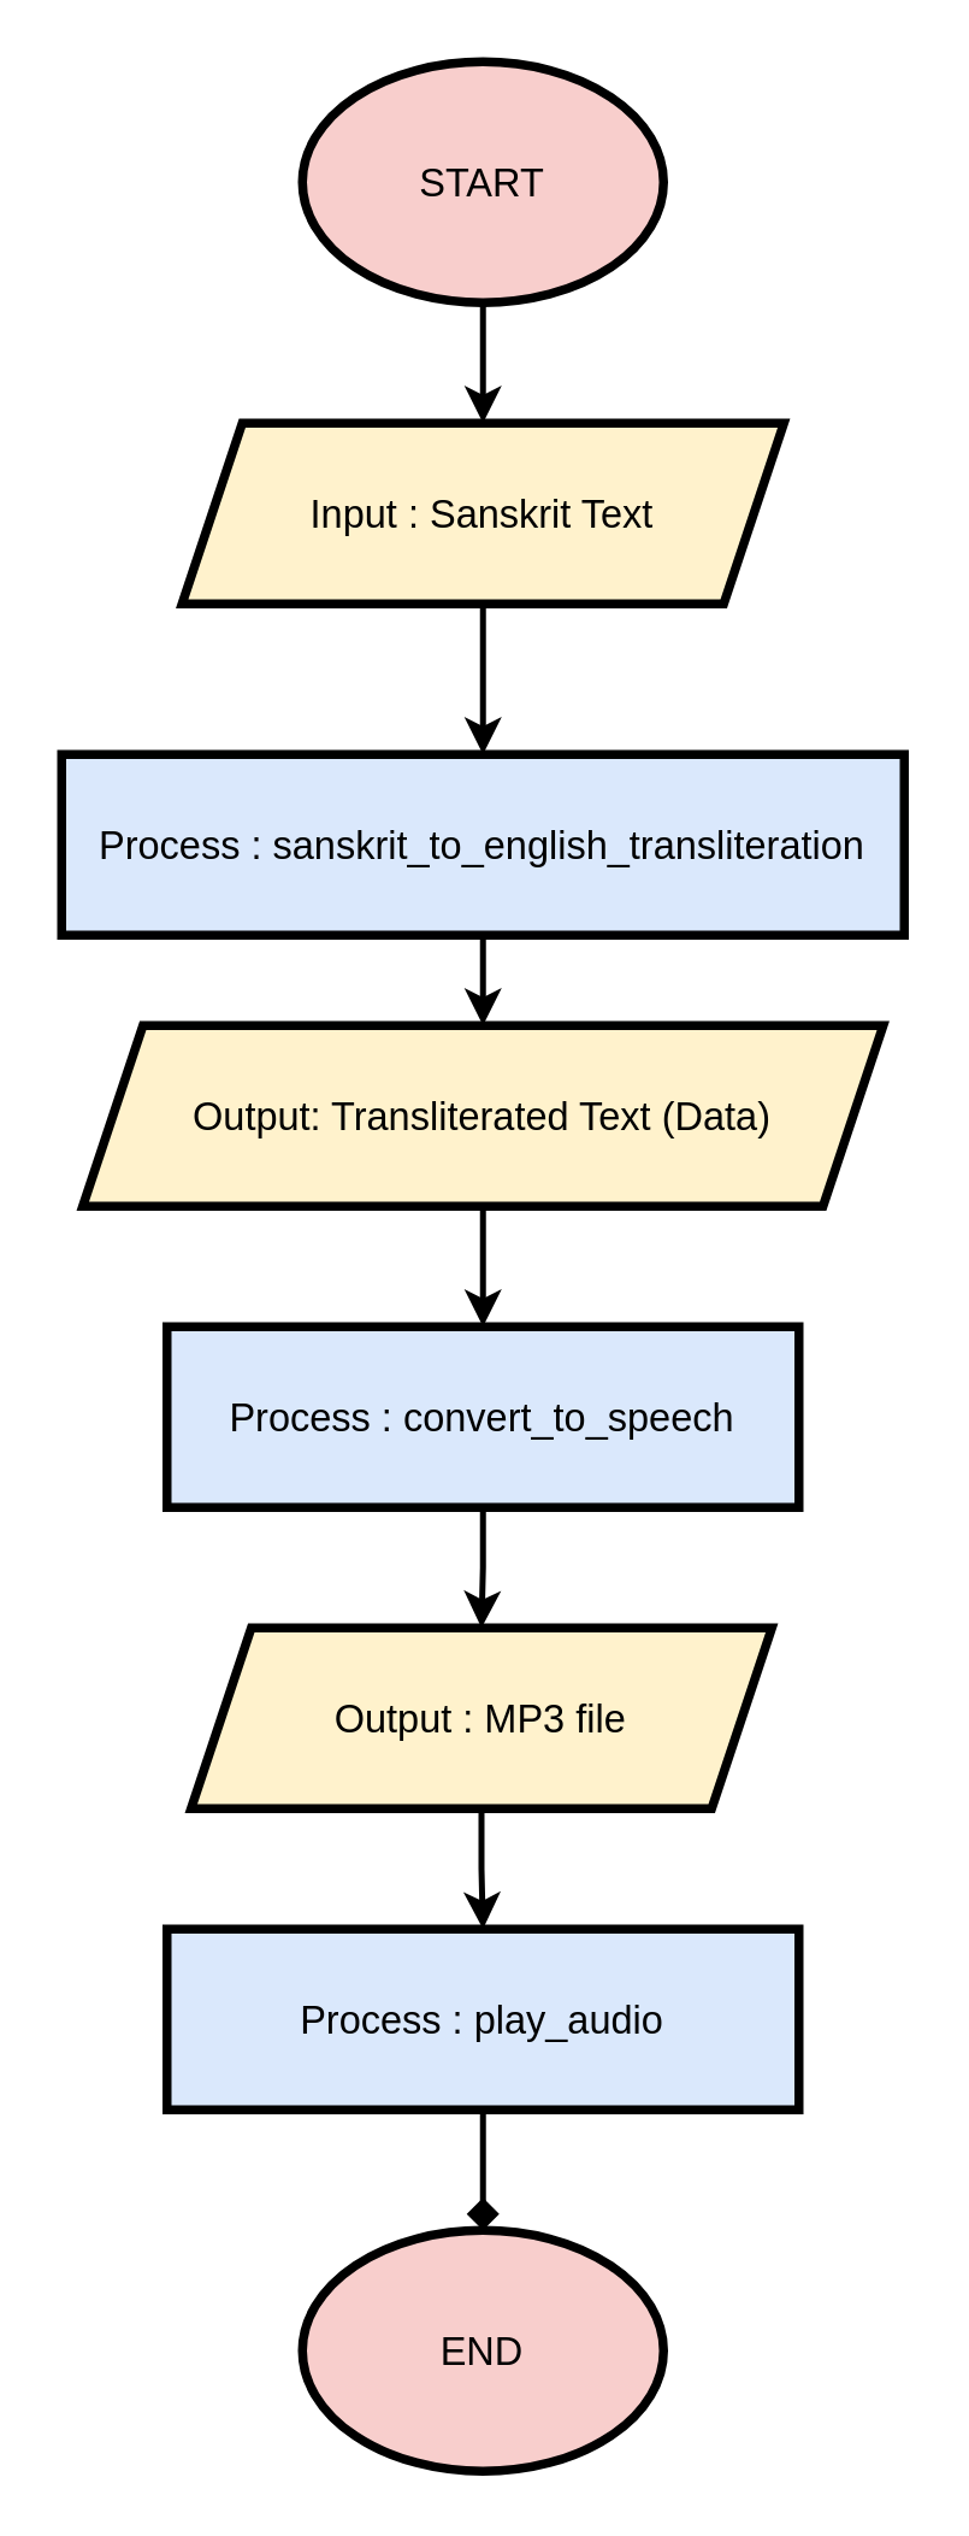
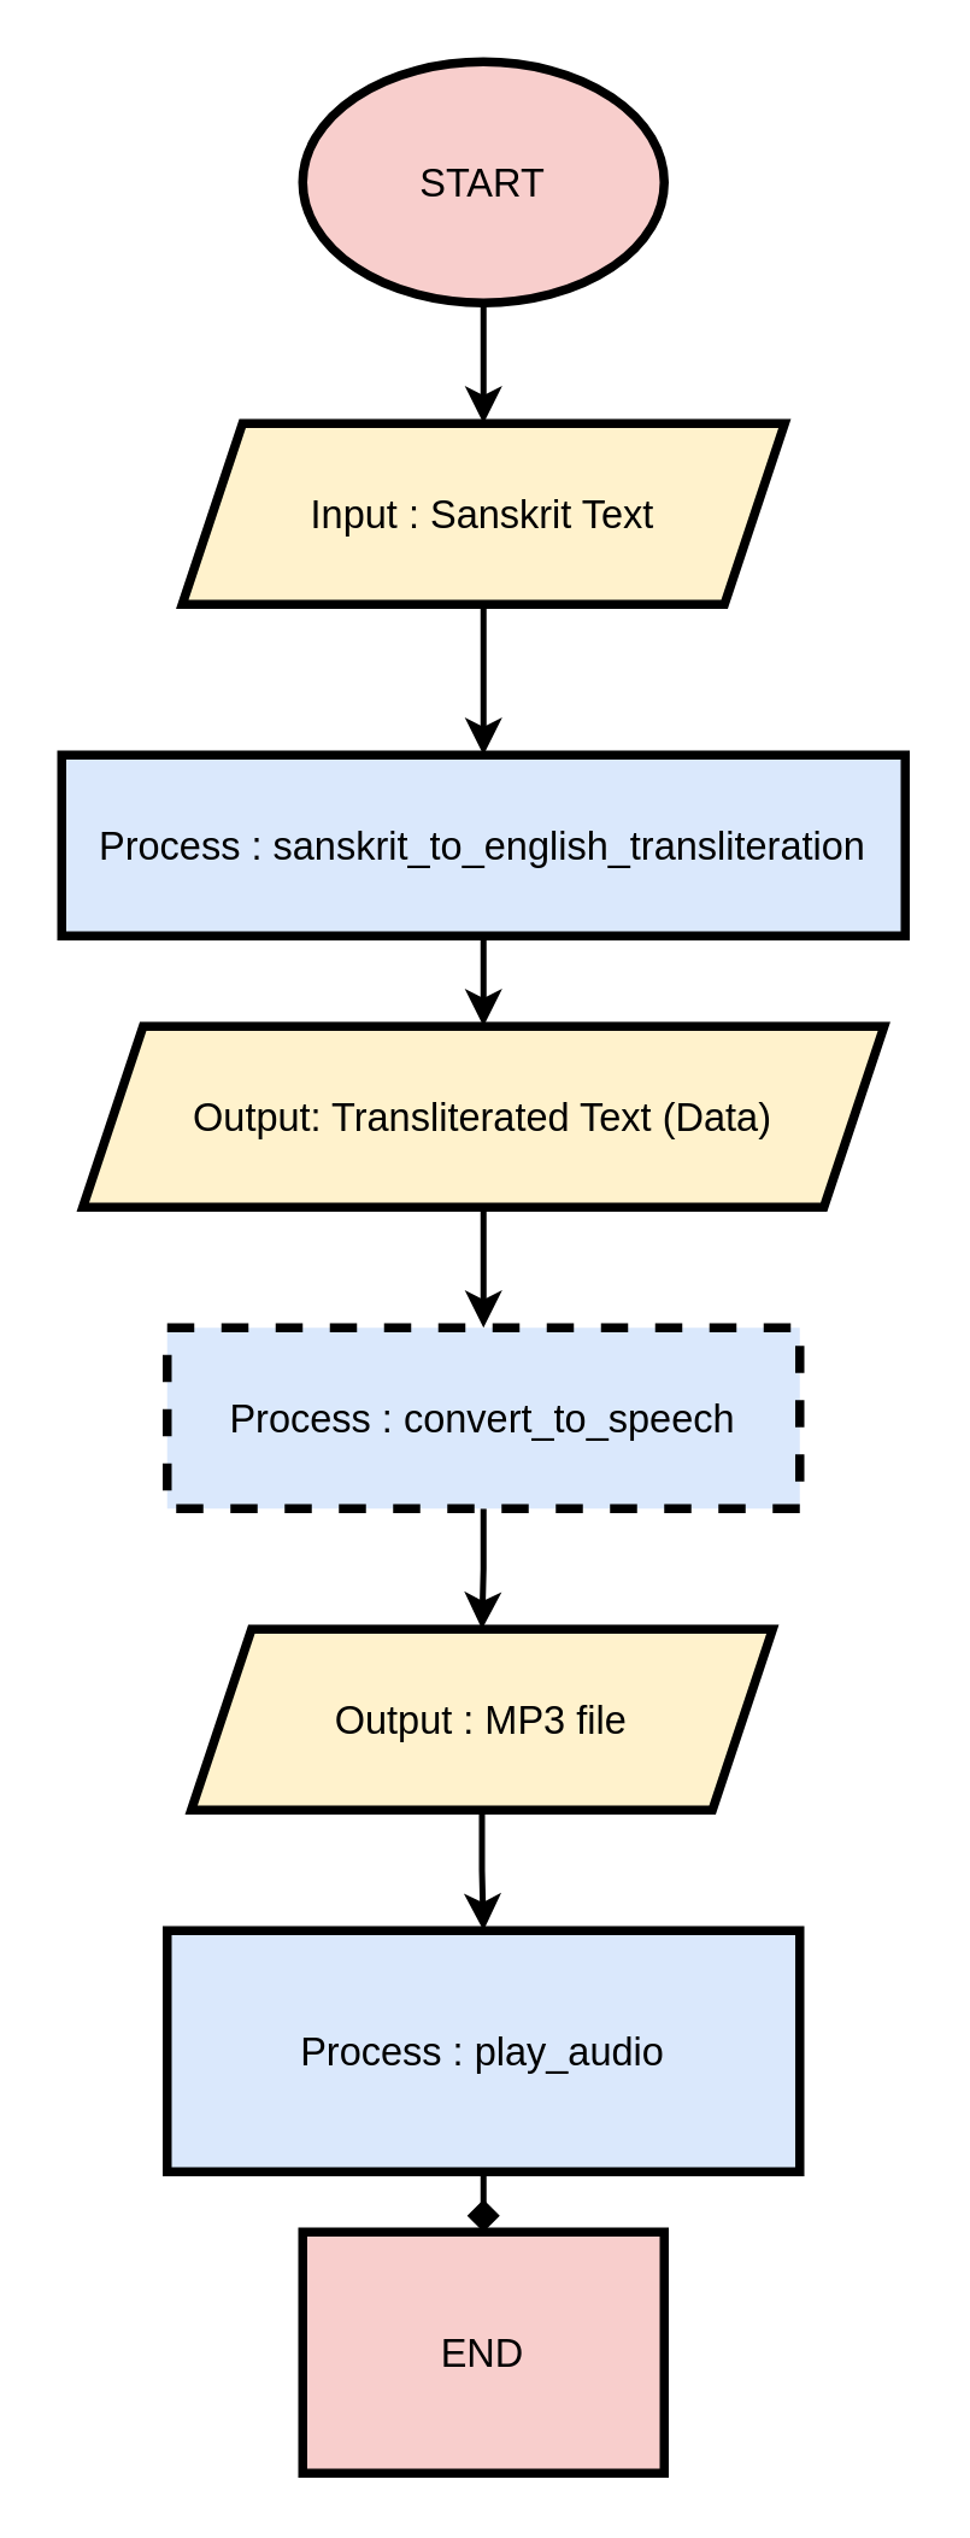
- <mxCell id="11" value="Process :&amp;nbsp;convert_to_speech" style="rounded=0;whiteSpace=wrap;html=1;strokeWidth=3;perimeterSpacing=0;fillStyle=solid;shadow=0;fontSize=13;fontStyle=0;spacingTop=0;spacing=2;spacingLeft=0;fillColor=#dae8fc;strokeColor=#000000;" vertex="1" parent="1"><mxGeometry x="55" y="440" width="210" height="60" as="geometry" /></mxCell>
+ <mxCell id="11" value="Process :&amp;nbsp;convert_to_speech" style="rounded=0;whiteSpace=wrap;html=1;strokeWidth=3;perimeterSpacing=0;fillStyle=solid;shadow=0;fontSize=13;fontStyle=0;spacingTop=0;spacing=2;spacingLeft=0;fillColor=#dae8fc;strokeColor=#000000;dashed=1;" vertex="1" parent="1"><mxGeometry x="55" y="440" width="210" height="60" as="geometry" /></mxCell>
- <mxCell id="15" value="Process :&amp;nbsp;play_audio" style="rounded=0;whiteSpace=wrap;html=1;strokeWidth=3;perimeterSpacing=0;fillStyle=solid;shadow=0;fontSize=13;fontStyle=0;spacingTop=0;spacing=2;spacingLeft=0;fillColor=#dae8fc;strokeColor=#000000;" vertex="1" parent="1"><mxGeometry x="55" y="640" width="210" height="60" as="geometry" /></mxCell>
+ <mxCell id="15" value="Process :&amp;nbsp;play_audio" style="rounded=0;whiteSpace=wrap;html=1;strokeWidth=3;perimeterSpacing=0;fillStyle=solid;shadow=0;fontSize=13;fontStyle=0;spacingTop=0;spacing=2;spacingLeft=0;fillColor=#dae8fc;strokeColor=#000000;" vertex="1" parent="1"><mxGeometry x="55" y="640" width="210" height="80" as="geometry" /></mxCell>
- <mxCell id="16" value="END" style="ellipse;whiteSpace=wrap;html=1;strokeWidth=3;perimeterSpacing=0;fillStyle=solid;shadow=0;fontSize=13;fontStyle=0;spacingTop=0;spacing=2;spacingLeft=0;fillColor=#f8cecc;strokeColor=#000000;" vertex="1" parent="1"><mxGeometry x="100" y="740" width="120" height="80" as="geometry" /></mxCell>
+ <mxCell id="16" value="END" style="whiteSpace=wrap;html=1;strokeWidth=3;perimeterSpacing=0;fillStyle=solid;shadow=0;fontSize=13;fontStyle=0;spacingTop=0;spacing=2;spacingLeft=0;fillColor=#f8cecc;strokeColor=#000000;rounded=0;" vertex="1" parent="1"><mxGeometry x="100" y="740" width="120" height="80" as="geometry" /></mxCell>
